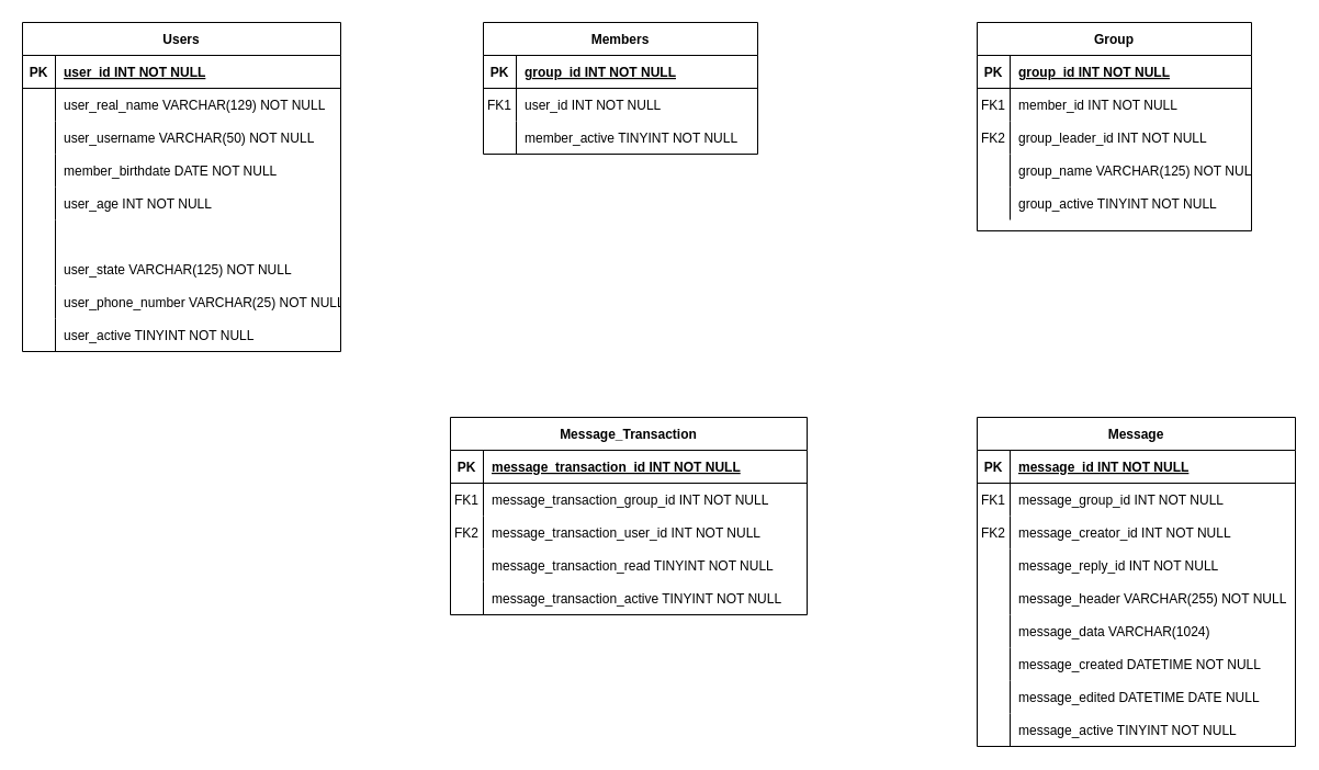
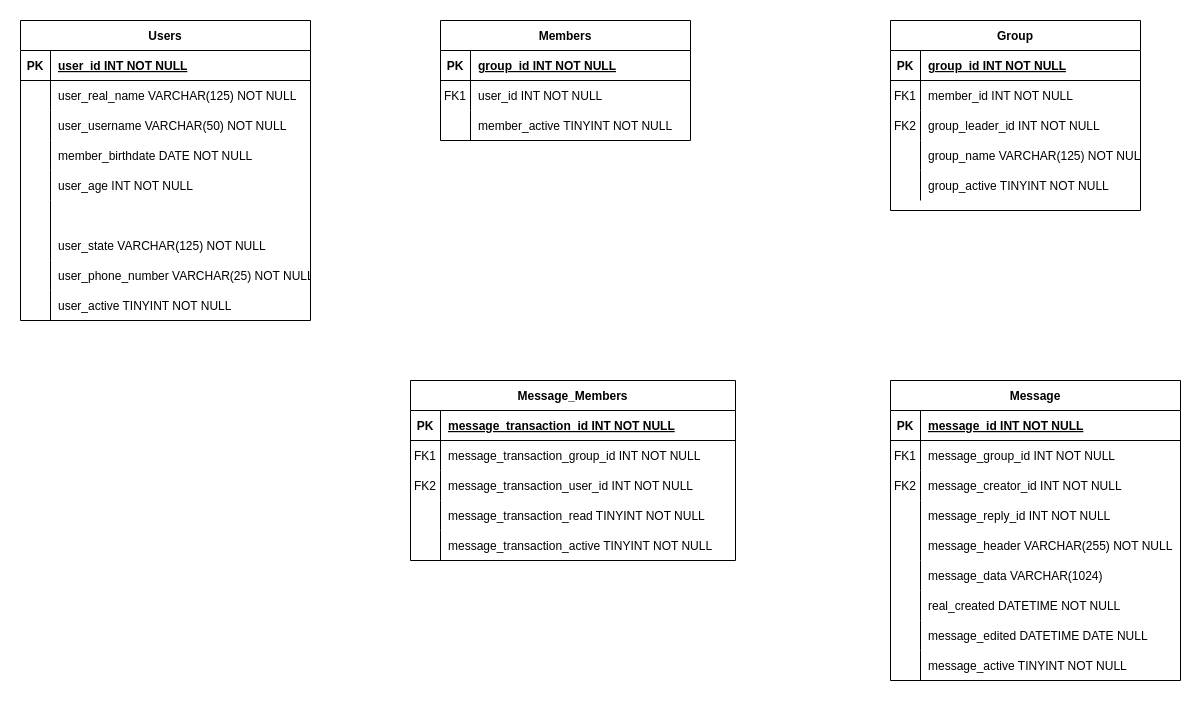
- <mxCell id="61" value="user_real_name VARCHAR(129) NOT NULL" style="shape=partialRectangle;overflow=hidden;connectable=0;fillColor=none;top=0;left=0;bottom=0;right=0;align=left;spacingLeft=6;" parent="59" vertex="1"><mxGeometry x="30" width="260" height="30" as="geometry"><mxRectangle width="260" height="30" as="alternateBounds" /></mxGeometry></mxCell>
+ <mxCell id="61" value="user_real_name VARCHAR(125) NOT NULL" style="shape=partialRectangle;overflow=hidden;connectable=0;fillColor=none;top=0;left=0;bottom=0;right=0;align=left;spacingLeft=6;" parent="59" vertex="1"><mxGeometry x="30" width="260" height="30" as="geometry"><mxRectangle width="260" height="30" as="alternateBounds" /></mxGeometry></mxCell>
- <mxCell id="82" value="Message_Transaction" style="shape=table;startSize=30;container=1;collapsible=1;childLayout=tableLayout;fixedRows=1;rowLines=0;fontStyle=1;align=center;resizeLast=1;" parent="1" vertex="1"><mxGeometry x="410" y="380" width="325" height="180" as="geometry" /></mxCell>
+ <mxCell id="82" value="Message_Members" style="shape=table;startSize=30;container=1;collapsible=1;childLayout=tableLayout;fixedRows=1;rowLines=0;fontStyle=1;align=center;resizeLast=1;" parent="1" vertex="1"><mxGeometry x="410" y="380" width="325" height="180" as="geometry" /></mxCell>
- <mxCell id="48" value="message_created DATETIME NOT NULL" style="shape=partialRectangle;overflow=hidden;connectable=0;fillColor=none;top=0;left=0;bottom=0;right=0;align=left;spacingLeft=6;" parent="46" vertex="1"><mxGeometry x="30" width="260" height="30" as="geometry"><mxRectangle width="260" height="30" as="alternateBounds" /></mxGeometry></mxCell>
+ <mxCell id="48" value="real_created DATETIME NOT NULL" style="shape=partialRectangle;overflow=hidden;connectable=0;fillColor=none;top=0;left=0;bottom=0;right=0;align=left;spacingLeft=6;" parent="46" vertex="1"><mxGeometry x="30" width="260" height="30" as="geometry"><mxRectangle width="260" height="30" as="alternateBounds" /></mxGeometry></mxCell>
